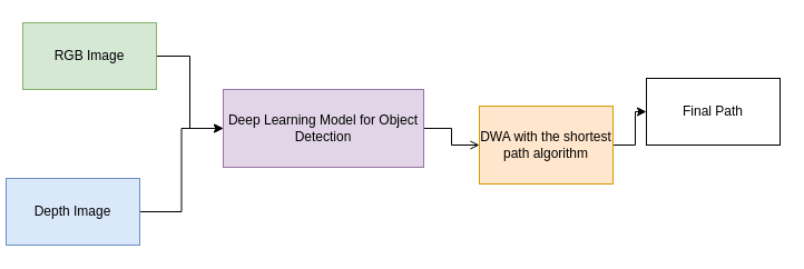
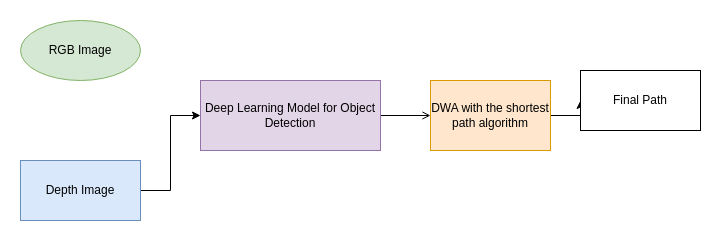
- <mxCell id="3" value="RGB Image" style="rounded=0;whiteSpace=wrap;html=1;fillColor=#d5e8d4;strokeColor=#82b366;" vertex="1" parent="1"><mxGeometry x="20" y="20" width="120" height="60" as="geometry" /></mxCell>
+ <mxCell id="3" value="RGB Image" style="ellipse;whiteSpace=wrap;html=1;fillColor=#d5e8d4;strokeColor=#82b366;" vertex="1" parent="1"><mxGeometry x="20" y="20" width="120" height="60" as="geometry" /></mxCell>
- <mxCell id="2" style="edgeStyle=orthogonalEdgeStyle;rounded=0;orthogonalLoop=1;jettySize=auto;html=1;exitX=1;exitY=0.5;exitDx=0;exitDy=0;entryX=0;entryY=0.5;entryDx=0;entryDy=0;" edge="1" parent="1" source="3" target="7"><mxGeometry relative="1" as="geometry" /></mxCell>
- <mxCell id="9" value="DWA with the shortest path algorithm" style="rounded=0;whiteSpace=wrap;html=1;fillColor=#ffe6cc;strokeColor=#d79b00;" vertex="1" parent="1"><mxGeometry x="430" y="95" width="120" height="70" as="geometry" /></mxCell>
+ <mxCell id="9" value="DWA with the shortest path algorithm" style="rounded=0;whiteSpace=wrap;html=1;fillColor=#ffe6cc;strokeColor=#d79b00;" vertex="1" parent="1"><mxGeometry x="430" y="80" width="120" height="70" as="geometry" /></mxCell>
- <mxCell id="5" value="Depth Image" style="rounded=0;whiteSpace=wrap;html=1;fillColor=#dae8fc;strokeColor=#6c8ebf;" vertex="1" parent="1"><mxGeometry x="5" y="160" width="120" height="60" as="geometry" /></mxCell>
+ <mxCell id="5" value="Depth Image" style="rounded=0;whiteSpace=wrap;html=1;fillColor=#dae8fc;strokeColor=#6c8ebf;" vertex="1" parent="1"><mxGeometry x="20" y="160" width="120" height="60" as="geometry" /></mxCell>
